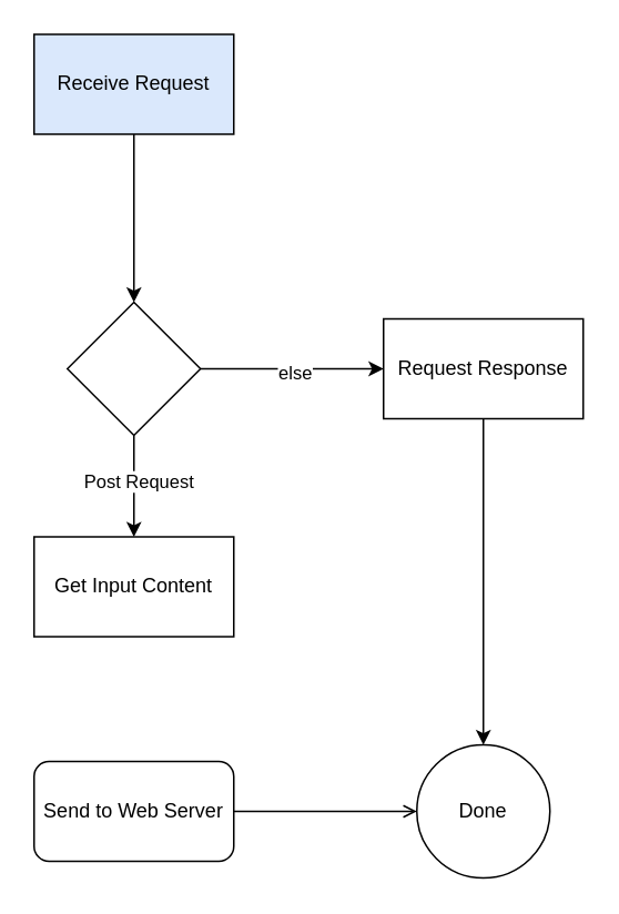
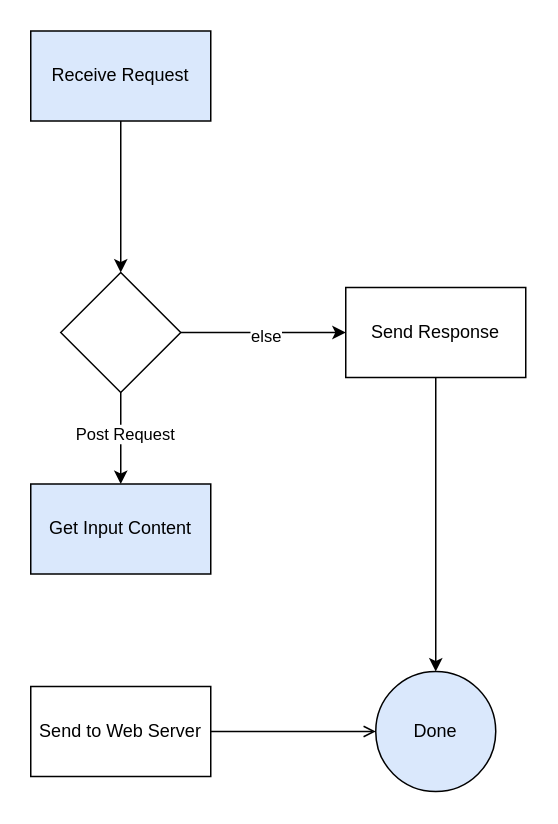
- <mxCell id="10" value="Request Response" style="rounded=0;whiteSpace=wrap;html=1;" vertex="1" parent="1"><mxGeometry x="230" y="191" width="120" height="60" as="geometry" /></mxCell>
+ <mxCell id="10" value="Send Response" style="rounded=0;whiteSpace=wrap;html=1;" vertex="1" parent="1"><mxGeometry x="230" y="191" width="120" height="60" as="geometry" /></mxCell>
- <mxCell id="11" value="Get Input Content" style="rounded=0;whiteSpace=wrap;html=1;" vertex="1" parent="1"><mxGeometry x="20" y="322" width="120" height="60" as="geometry" /></mxCell>
+ <mxCell id="11" value="Get Input Content" style="rounded=0;whiteSpace=wrap;html=1;fillColor=#dae8fc;" vertex="1" parent="1"><mxGeometry x="20" y="322" width="120" height="60" as="geometry" /></mxCell>
- <mxCell id="13" value="Send to Web Server" style="whiteSpace=wrap;html=1;rounded=1;" vertex="1" parent="1"><mxGeometry x="20" y="457" width="120" height="60" as="geometry" /></mxCell>
+ <mxCell id="13" value="Send to Web Server" style="rounded=0;whiteSpace=wrap;html=1;" vertex="1" parent="1"><mxGeometry x="20" y="457" width="120" height="60" as="geometry" /></mxCell>
- <mxCell id="14" value="Done" style="ellipse;whiteSpace=wrap;html=1;aspect=fixed;" vertex="1" parent="1"><mxGeometry x="250" y="447" width="80" height="80" as="geometry" /></mxCell>
+ <mxCell id="14" value="Done" style="ellipse;whiteSpace=wrap;html=1;aspect=fixed;fillColor=#dae8fc;" vertex="1" parent="1"><mxGeometry x="250" y="447" width="80" height="80" as="geometry" /></mxCell>
